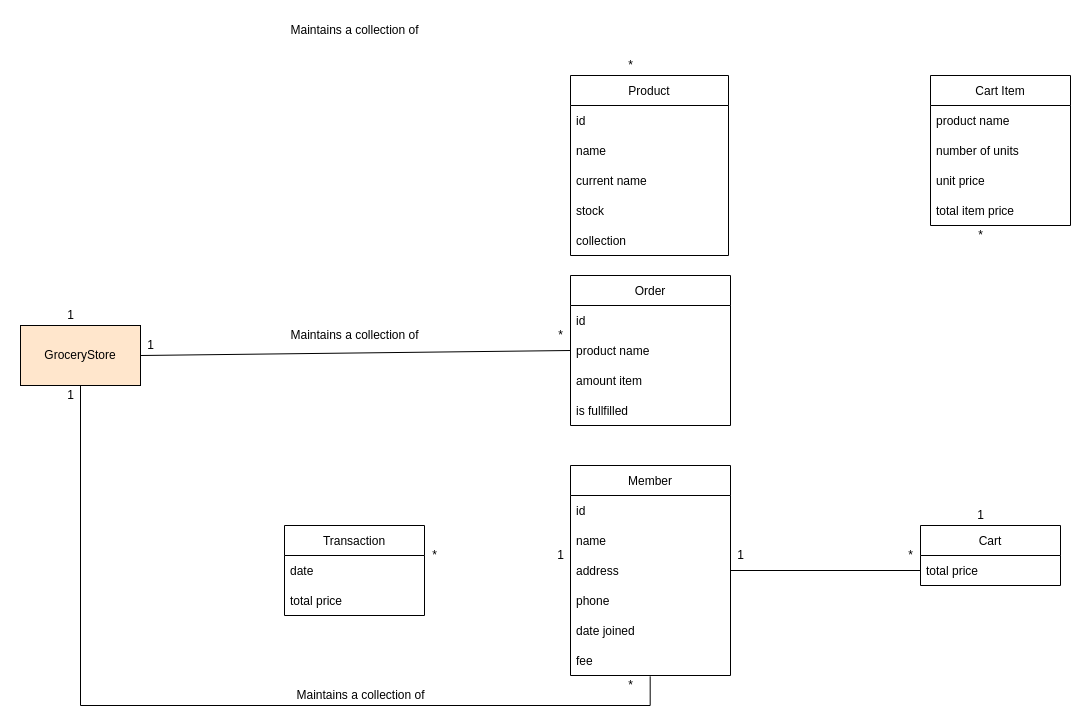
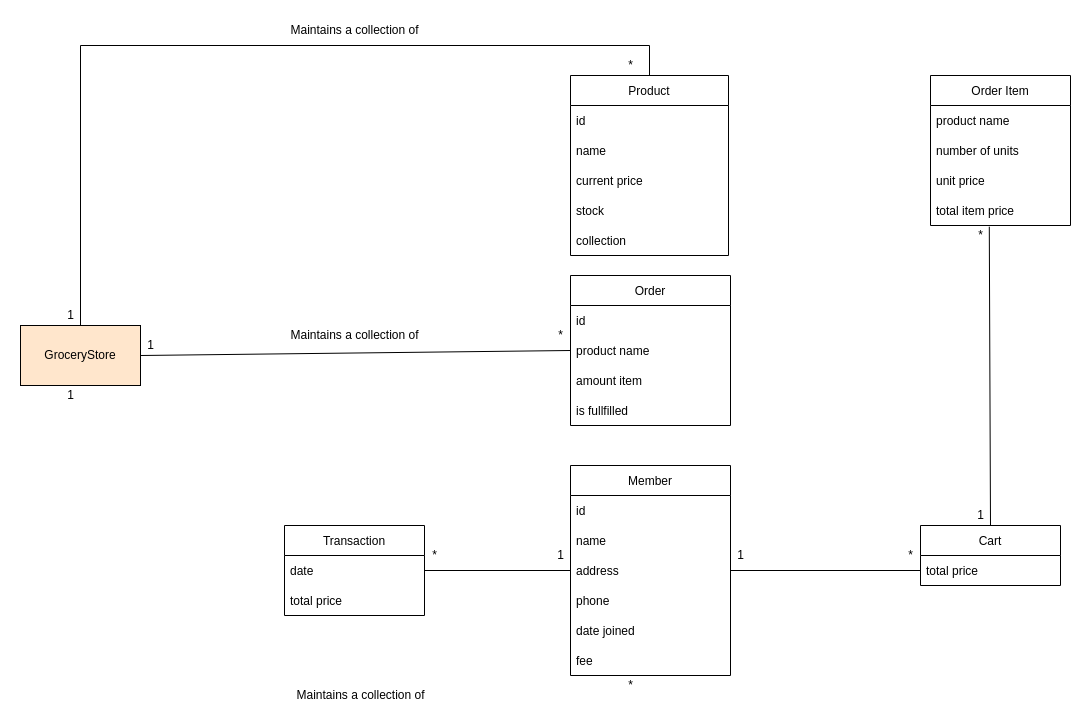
+ <mxCell id="17" value="" style="endArrow=none;html=1;rounded=0;edgeStyle=orthogonalEdgeStyle;exitX=0.5;exitY=0;exitDx=0;exitDy=0;entryX=0.5;entryY=0;entryDx=0;entryDy=0;" parent="1" source="16" target="10" edge="1"><mxGeometry width="50" height="50" relative="1" as="geometry"><mxPoint x="80" y="315" as="sourcePoint" /><mxPoint x="430" y="165" as="targetPoint" /><Array as="points"><mxPoint x="80" y="45" /><mxPoint x="649" y="45" /></Array></mxGeometry></mxCell>
- <mxCell id="41" value="Cart Item" style="swimlane;fontStyle=0;childLayout=stackLayout;horizontal=1;startSize=30;horizontalStack=0;resizeParent=1;resizeParentMax=0;resizeLast=0;collapsible=1;marginBottom=0;" parent="1" vertex="1"><mxGeometry x="930" y="75" width="140" height="150" as="geometry" /></mxCell>
+ <mxCell id="41" value="Order Item" style="swimlane;fontStyle=0;childLayout=stackLayout;horizontal=1;startSize=30;horizontalStack=0;resizeParent=1;resizeParentMax=0;resizeLast=0;collapsible=1;marginBottom=0;" parent="1" vertex="1"><mxGeometry x="930" y="75" width="140" height="150" as="geometry" /></mxCell>
- <mxCell id="13" value="current name" style="text;strokeColor=none;fillColor=none;align=left;verticalAlign=middle;spacingLeft=4;spacingRight=4;overflow=hidden;points=[[0,0.5],[1,0.5]];portConstraint=eastwest;rotatable=0;" parent="10" vertex="1"><mxGeometry y="90" width="158" height="30" as="geometry" /></mxCell>
+ <mxCell id="13" value="current price" style="text;strokeColor=none;fillColor=none;align=left;verticalAlign=middle;spacingLeft=4;spacingRight=4;overflow=hidden;points=[[0,0.5],[1,0.5]];portConstraint=eastwest;rotatable=0;" parent="10" vertex="1"><mxGeometry y="90" width="158" height="30" as="geometry" /></mxCell>
+ <mxCell id="46" value="" style="endArrow=none;html=1;rounded=0;exitX=0.5;exitY=0;exitDx=0;exitDy=0;entryX=0.42;entryY=1.04;entryDx=0;entryDy=0;entryPerimeter=0;" parent="1" source="18" target="45" edge="1"><mxGeometry width="50" height="50" relative="1" as="geometry"><mxPoint x="950" y="395" as="sourcePoint" /><mxPoint x="990" y="275" as="targetPoint" /></mxGeometry></mxCell>
+ <mxCell id="31" value="" style="endArrow=none;html=1;rounded=0;elbow=vertical;entryX=0;entryY=0.5;entryDx=0;entryDy=0;exitX=1;exitY=0.5;exitDx=0;exitDy=0;" parent="1" source="29" target="6" edge="1"><mxGeometry width="50" height="50" relative="1" as="geometry"><mxPoint x="450" y="505" as="sourcePoint" /><mxPoint x="500" y="455" as="targetPoint" /></mxGeometry></mxCell>
- <mxCell id="2" value="" style="endArrow=none;html=1;rounded=0;edgeStyle=orthogonalEdgeStyle;entryX=0.498;entryY=1.027;entryDx=0;entryDy=0;entryPerimeter=0;" parent="1" source="16" target="9" edge="1"><mxGeometry width="50" height="50" relative="1" as="geometry"><mxPoint x="80" y="375" as="sourcePoint" /><mxPoint x="670" y="625" as="targetPoint" /><Array as="points"><mxPoint x="80" y="705" /><mxPoint x="650" y="705" /></Array></mxGeometry></mxCell>
